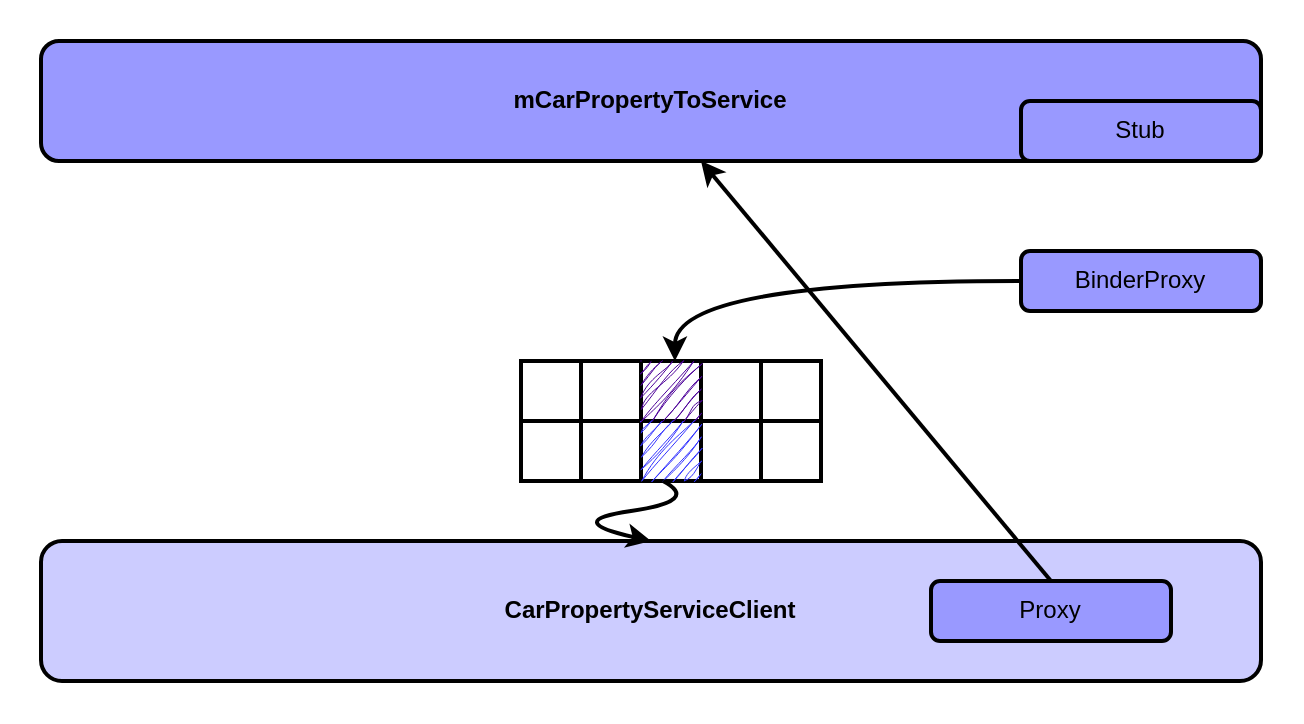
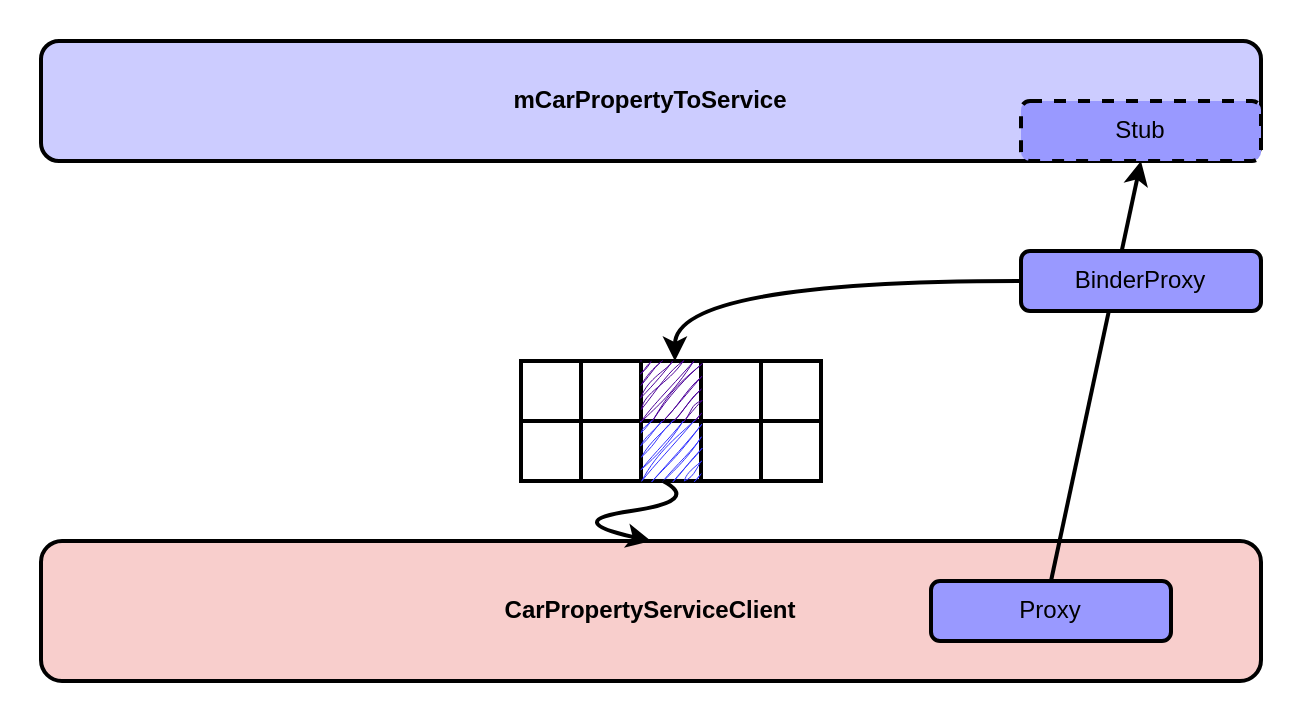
- <mxCell id="2" value="mCarPropertyToService" style="rounded=1;whiteSpace=wrap;html=1;strokeWidth=2;fontStyle=1;fillColor=#9999ff;" vertex="1" parent="1"><mxGeometry x="20" y="20" width="610" height="60" as="geometry" /></mxCell>
+ <mxCell id="2" value="mCarPropertyToService" style="rounded=1;whiteSpace=wrap;html=1;strokeWidth=2;fontStyle=1;fillColor=#CCCCFF;" vertex="1" parent="1"><mxGeometry x="20" y="20" width="610" height="60" as="geometry" /></mxCell>
- <mxCell id="4" value="Stub" style="rounded=1;whiteSpace=wrap;html=1;strokeWidth=2;fillColor=#9999FF;" vertex="1" parent="1"><mxGeometry x="510" y="50" width="120" height="30" as="geometry" /></mxCell>
+ <mxCell id="4" value="Stub" style="rounded=1;whiteSpace=wrap;html=1;strokeWidth=2;fillColor=#9999FF;dashed=1;" vertex="1" parent="1"><mxGeometry x="510" y="50" width="120" height="30" as="geometry" /></mxCell>
- <mxCell id="6" value="" style="endArrow=classic;html=1;exitX=0.5;exitY=0;exitDx=0;exitDy=0;strokeWidth=2;" edge="1" parent="1" source="5" target="2"><mxGeometry width="50" height="50" relative="1" as="geometry"><mxPoint x="540" y="180" as="sourcePoint" /><mxPoint x="590" y="130" as="targetPoint" /></mxGeometry></mxCell>
+ <mxCell id="6" value="" style="endArrow=classic;html=1;entryX=0.5;entryY=1;entryDx=0;entryDy=0;exitX=0.5;exitY=0;exitDx=0;exitDy=0;strokeWidth=2;" edge="1" parent="1" source="5" target="4"><mxGeometry width="50" height="50" relative="1" as="geometry"><mxPoint x="540" y="180" as="sourcePoint" /><mxPoint x="590" y="130" as="targetPoint" /></mxGeometry></mxCell>
- <mxCell id="3" value="CarPropertyServiceClient" style="rounded=1;whiteSpace=wrap;html=1;strokeWidth=2;fontStyle=1;fillColor=#CCCCFF;" vertex="1" parent="1"><mxGeometry x="20" y="270" width="610" height="70" as="geometry" /></mxCell>
+ <mxCell id="3" value="CarPropertyServiceClient" style="rounded=1;whiteSpace=wrap;html=1;strokeWidth=2;fontStyle=1;fillColor=#f8cecc;" vertex="1" parent="1"><mxGeometry x="20" y="270" width="610" height="70" as="geometry" /></mxCell>
